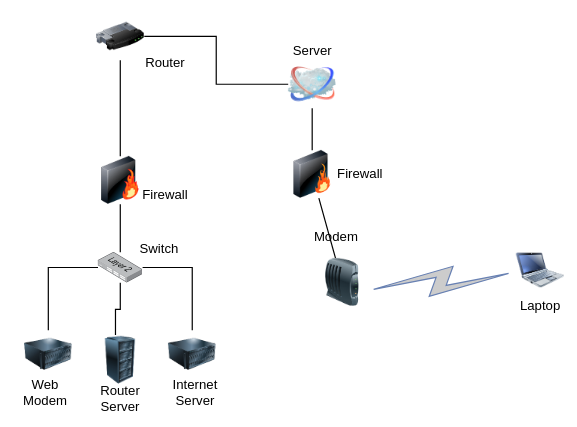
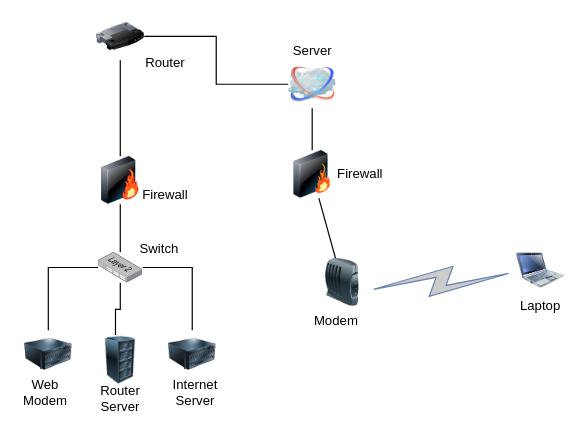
- <mxCell id="21" value="&lt;font style=&quot;font-size: 22px;&quot;&gt;Modem&lt;/font&gt;" style="text;strokeColor=none;align=center;fillColor=none;html=1;verticalAlign=middle;whiteSpace=wrap;rounded=0;" vertex="1" parent="1"><mxGeometry x="505" y="370" width="110" height="50" as="geometry" /></mxCell>
+ <mxCell id="21" value="&lt;font style=&quot;font-size: 22px;&quot;&gt;Modem&lt;/font&gt;" style="text;strokeColor=none;align=center;fillColor=none;html=1;verticalAlign=middle;whiteSpace=wrap;rounded=0;" vertex="1" parent="1"><mxGeometry x="505" y="510" width="110" height="50" as="geometry" /></mxCell>
